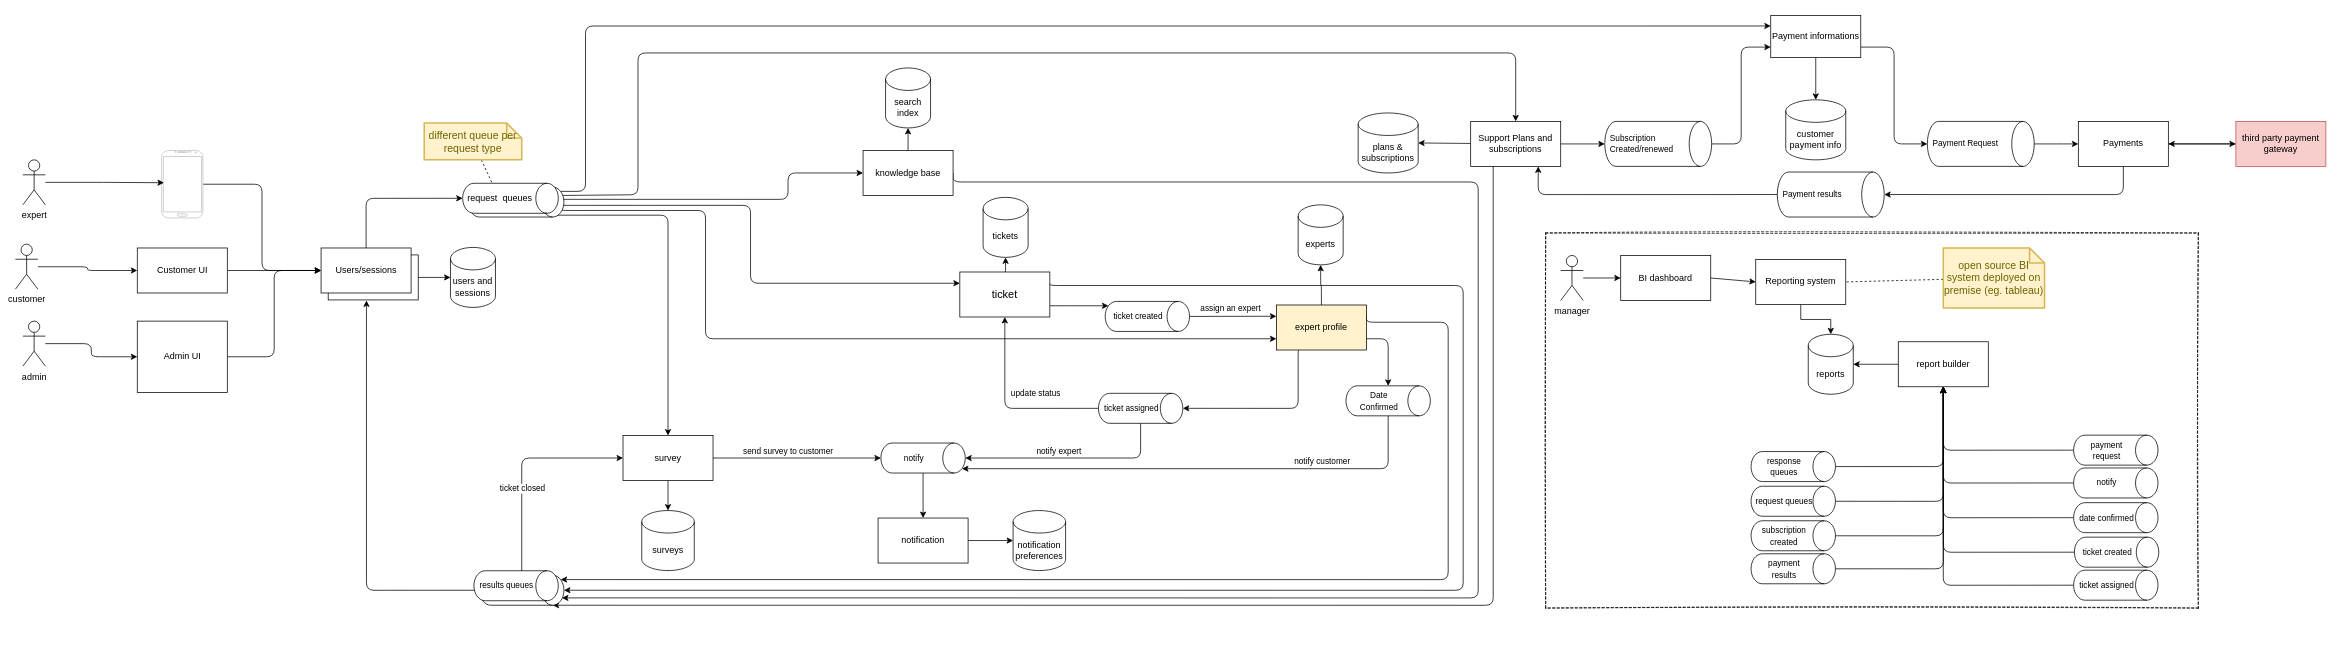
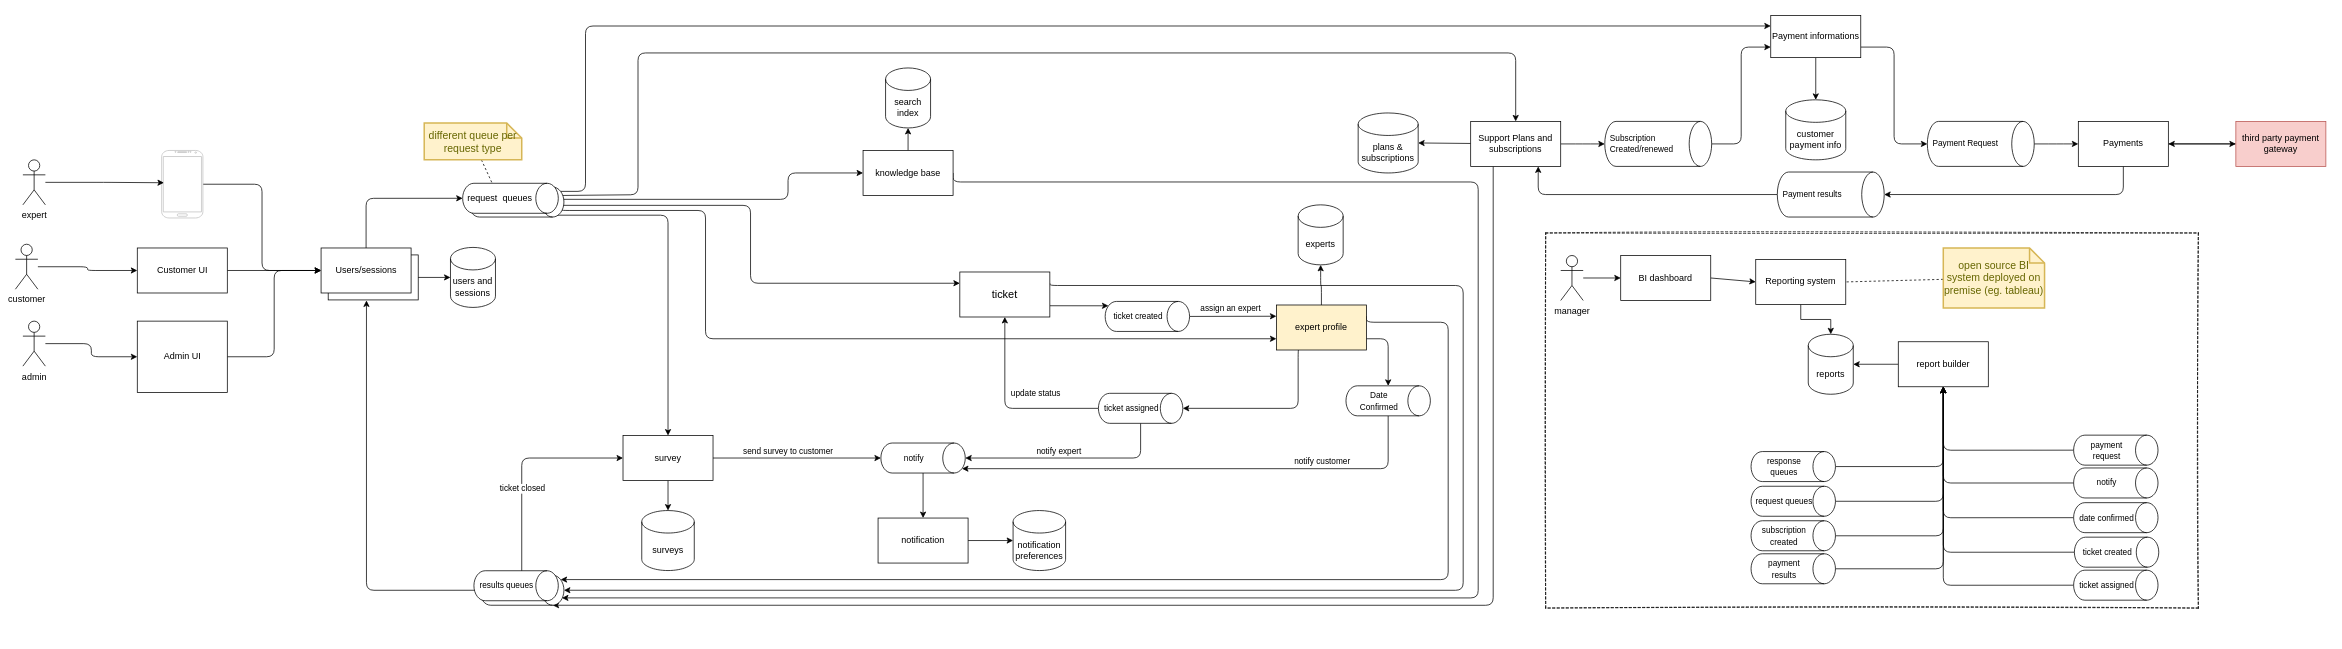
- <mxCell id="80" value="tickets" style="shape=cylinder3;whiteSpace=wrap;html=1;boundedLbl=1;backgroundOutline=1;size=15;align=center;" parent="1" vertex="1"><mxGeometry x="1310" y="262.5" width="60" height="80" as="geometry" /></mxCell>
- <mxCell id="5" style="edgeStyle=orthogonalEdgeStyle;orthogonalLoop=1;jettySize=auto;html=1;entryX=0.5;entryY=1;entryDx=0;entryDy=0;entryPerimeter=0;fontColor=#000000;exitX=0.5;exitY=0;exitDx=0;exitDy=0;" parent="1" source="6" target="80" edge="1"><mxGeometry relative="1" as="geometry" /></mxCell>
